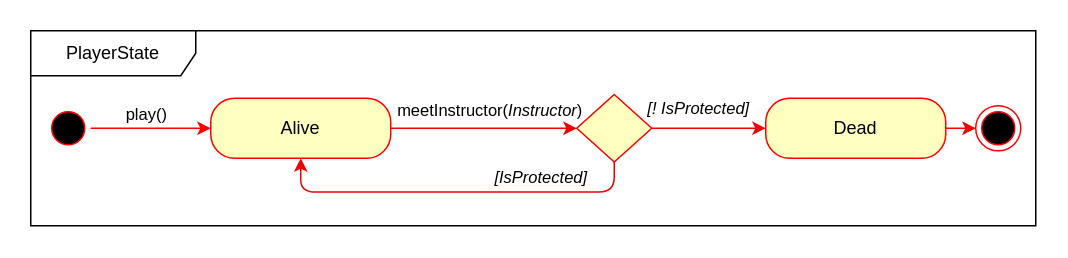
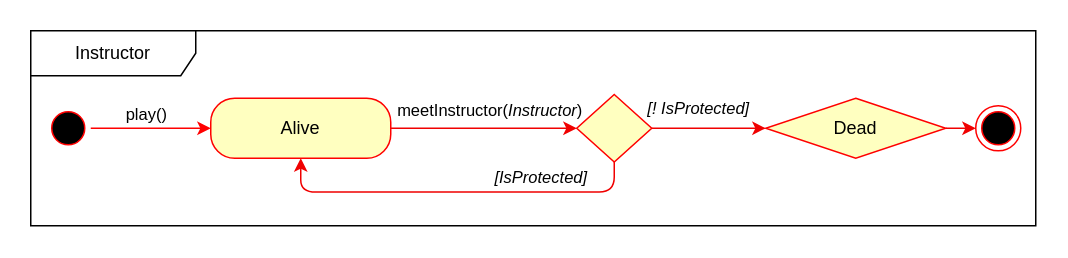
- <mxCell id="14" value="PlayerState" style="shape=umlFrame;whiteSpace=wrap;html=1;pointerEvents=0;width=110;height=30;" parent="1" vertex="1"><mxGeometry y="20" width="670" height="130" as="geometry" x="20" /></mxCell>
+ <mxCell id="14" value="Instructor" style="shape=umlFrame;whiteSpace=wrap;html=1;pointerEvents=0;width=110;height=30;" parent="1" vertex="1"><mxGeometry y="20" width="670" height="130" as="geometry" x="20" /></mxCell>
- <mxCell id="15" value="Dead" style="rounded=1;whiteSpace=wrap;html=1;arcSize=40;fontColor=#000000;fillColor=#ffffc0;strokeColor=#ff0000;" parent="1" vertex="1"><mxGeometry x="510" y="65" width="120" height="40" as="geometry" /></mxCell>
+ <mxCell id="15" value="Dead" style="rhombus;whiteSpace=wrap;html=1;arcSize=40;fontColor=#000000;fillColor=#ffffc0;strokeColor=#ff0000;" parent="1" vertex="1"><mxGeometry x="510" y="65" width="120" height="40" as="geometry" /></mxCell>
